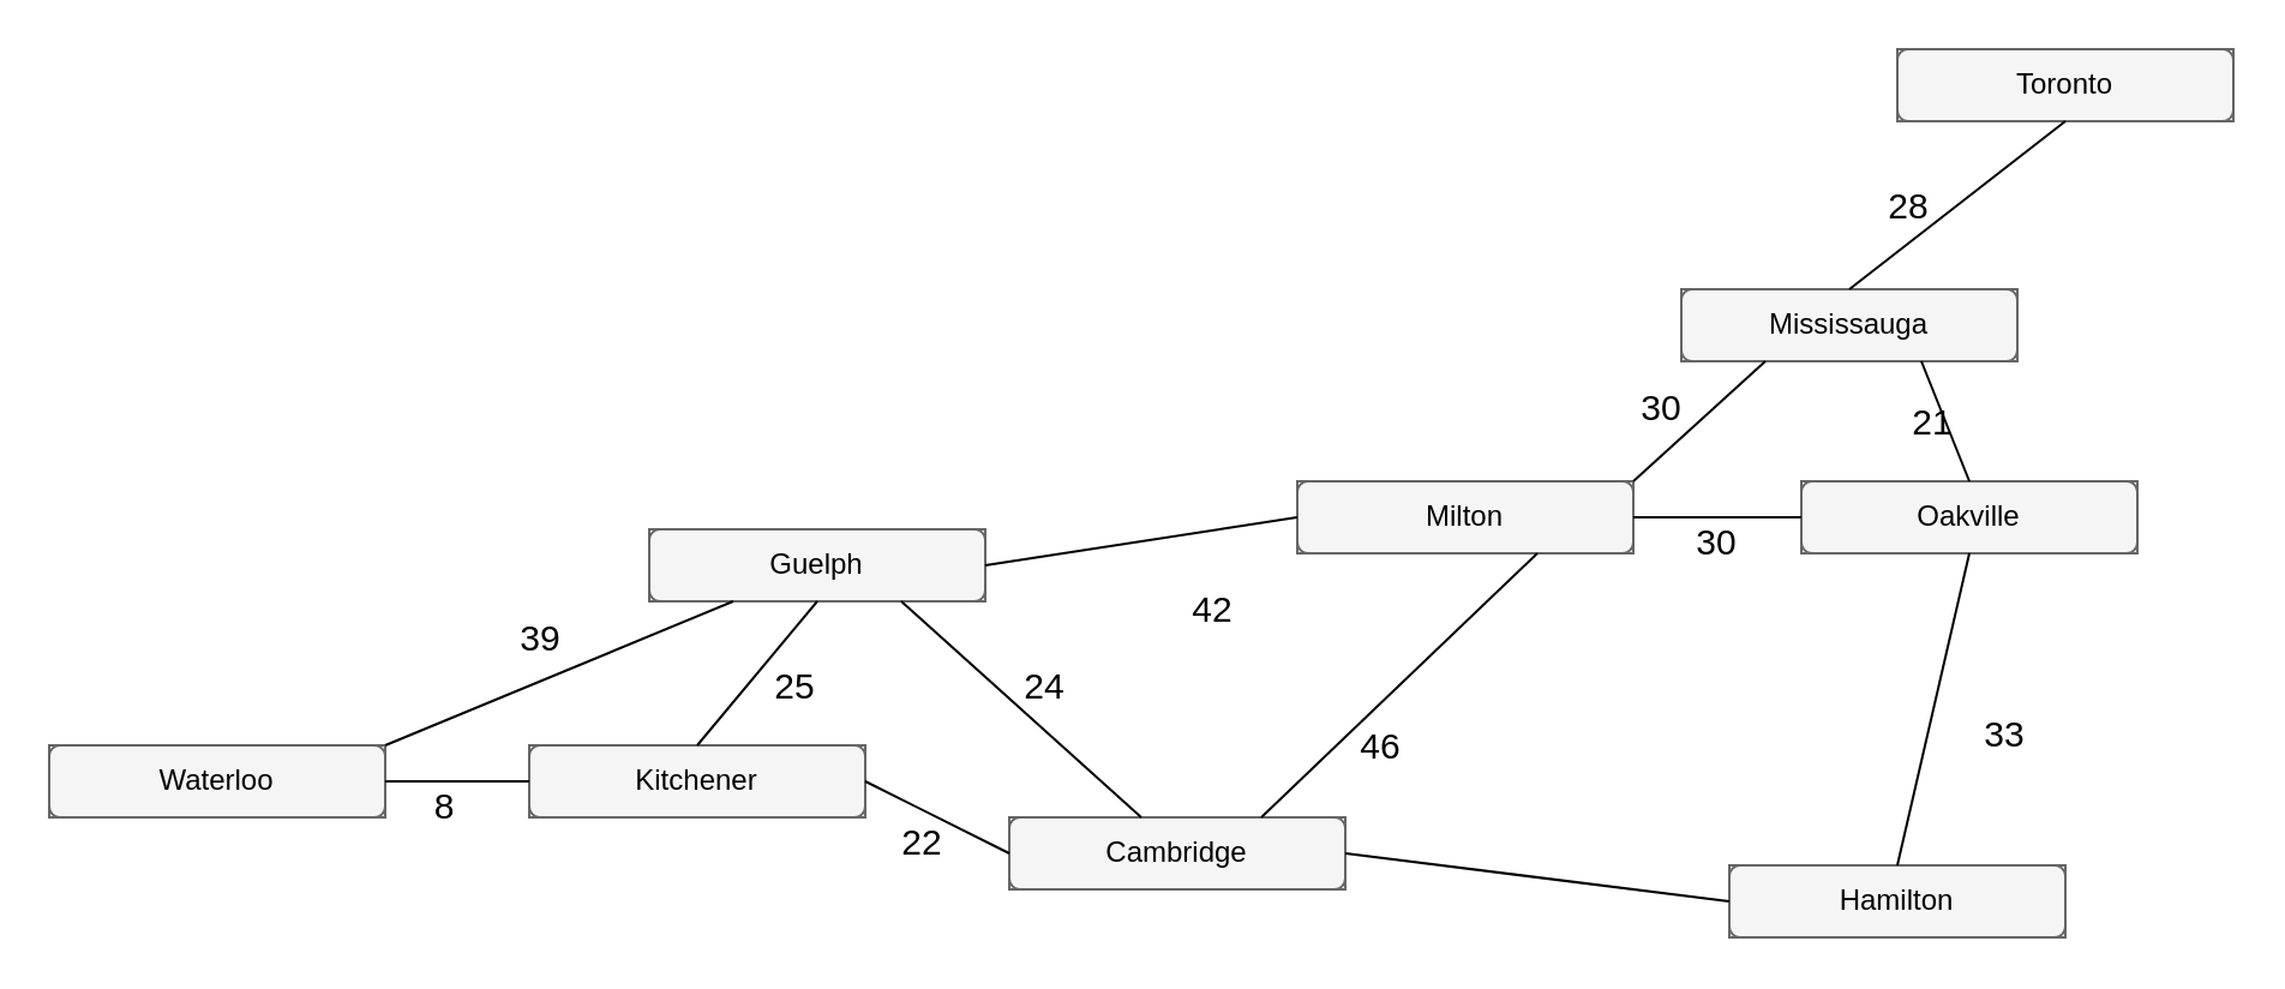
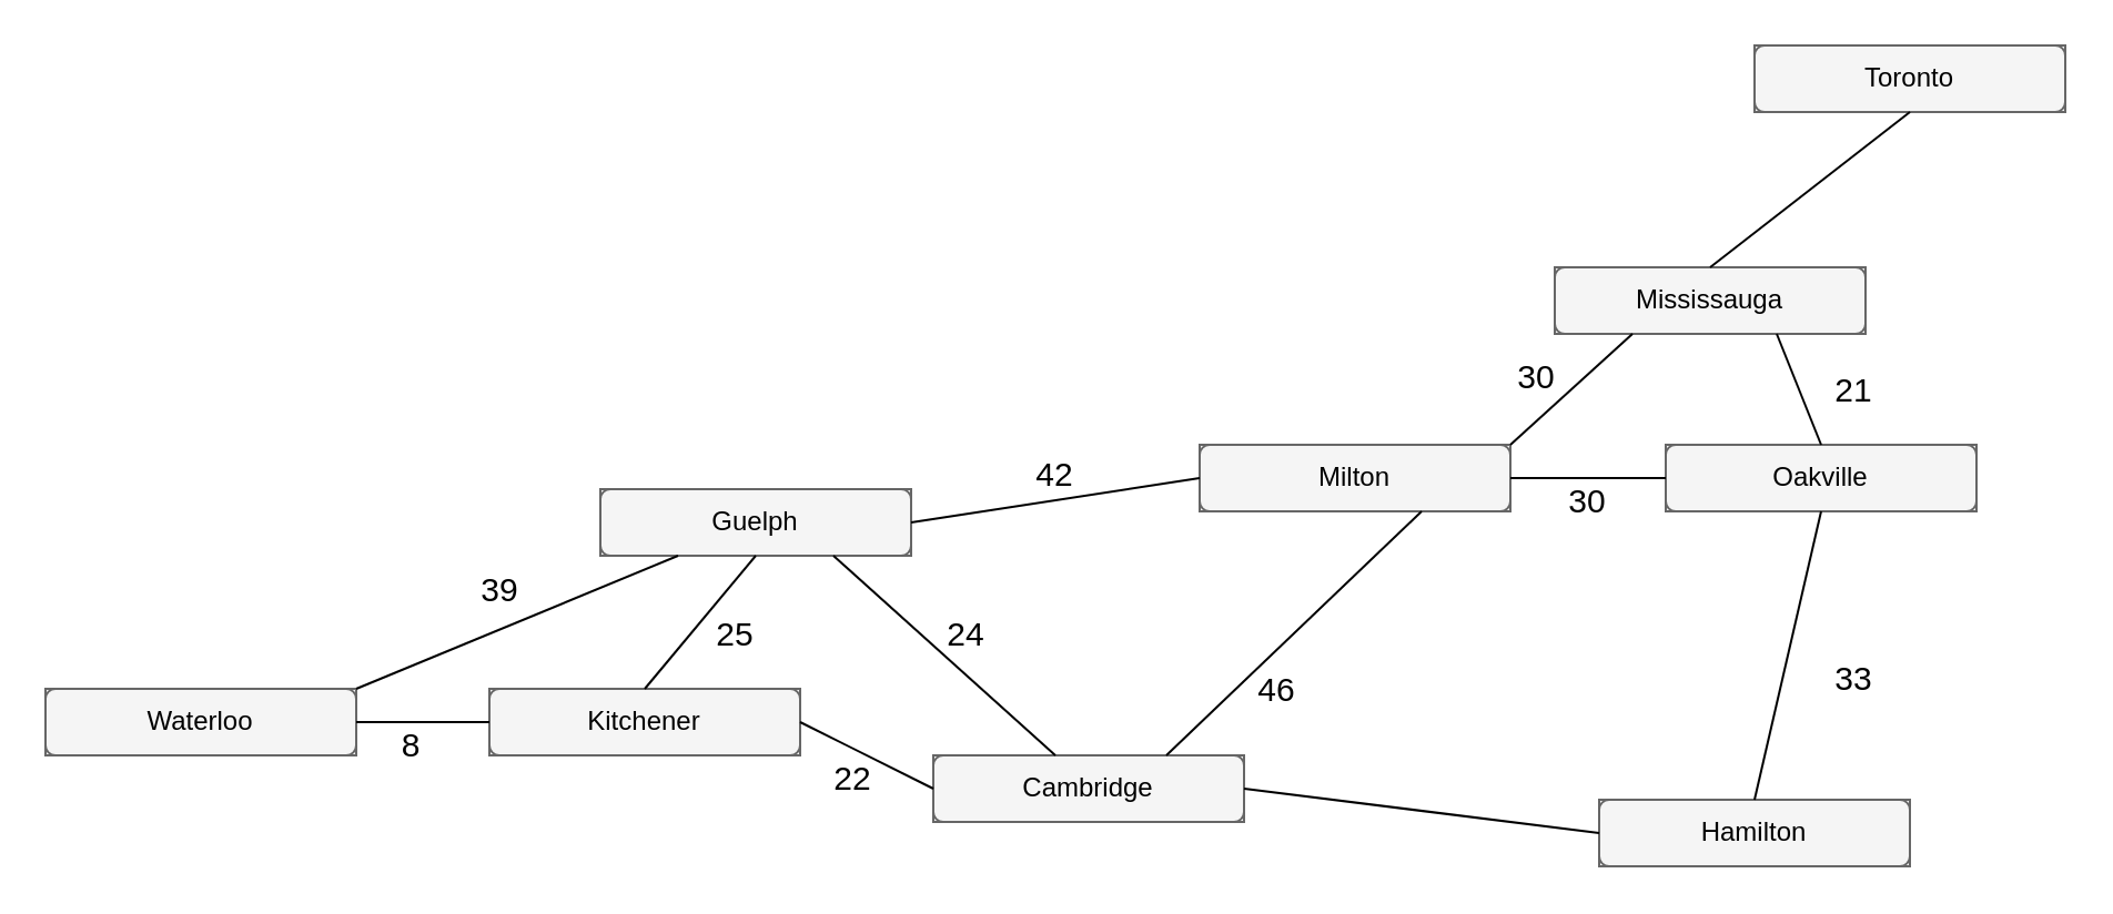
- <mxCell id="42" value="&lt;font style=&quot;font-size: 15px&quot;&gt;28&lt;/font&gt;" style="text;html=1;strokeColor=none;fillColor=none;align=center;verticalAlign=middle;whiteSpace=wrap;rounded=0;" vertex="1" parent="1"><mxGeometry x="780" y="70" width="30" height="30" as="geometry" /></mxCell>
- <mxCell id="43" value="&lt;font style=&quot;font-size: 15px&quot;&gt;21&lt;/font&gt;" style="text;html=1;strokeColor=none;fillColor=none;align=center;verticalAlign=middle;whiteSpace=wrap;rounded=0;" vertex="1" parent="1"><mxGeometry x="790" y="160" width="30" height="30" as="geometry" /></mxCell>
+ <mxCell id="43" value="&lt;font style=&quot;font-size: 15px&quot;&gt;21&lt;/font&gt;" style="text;html=1;strokeColor=none;fillColor=none;align=center;verticalAlign=middle;whiteSpace=wrap;rounded=0;" vertex="1" parent="1"><mxGeometry x="820" y="160" width="30" height="30" as="geometry" /></mxCell>
- <mxCell id="47" value="&lt;font style=&quot;font-size: 15px&quot;&gt;42&lt;/font&gt;" style="text;html=1;strokeColor=none;fillColor=none;align=center;verticalAlign=middle;whiteSpace=wrap;rounded=0;" vertex="1" parent="1"><mxGeometry x="490" y="238" width="30" height="30" as="geometry" /></mxCell>
+ <mxCell id="47" value="&lt;font style=&quot;font-size: 15px&quot;&gt;42&lt;/font&gt;" style="text;html=1;strokeColor=none;fillColor=none;align=center;verticalAlign=middle;whiteSpace=wrap;rounded=0;" vertex="1" parent="1"><mxGeometry x="460" y="198" width="30" height="30" as="geometry" /></mxCell>
